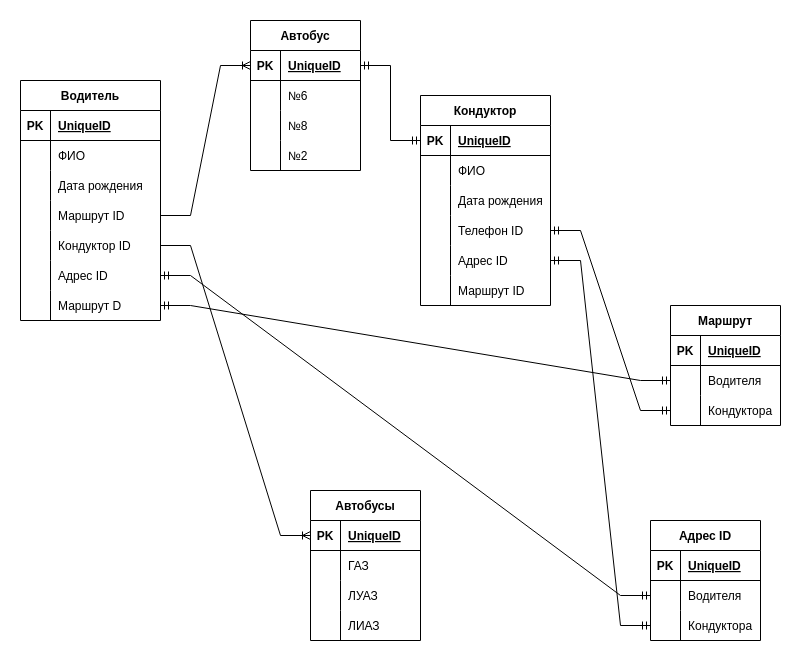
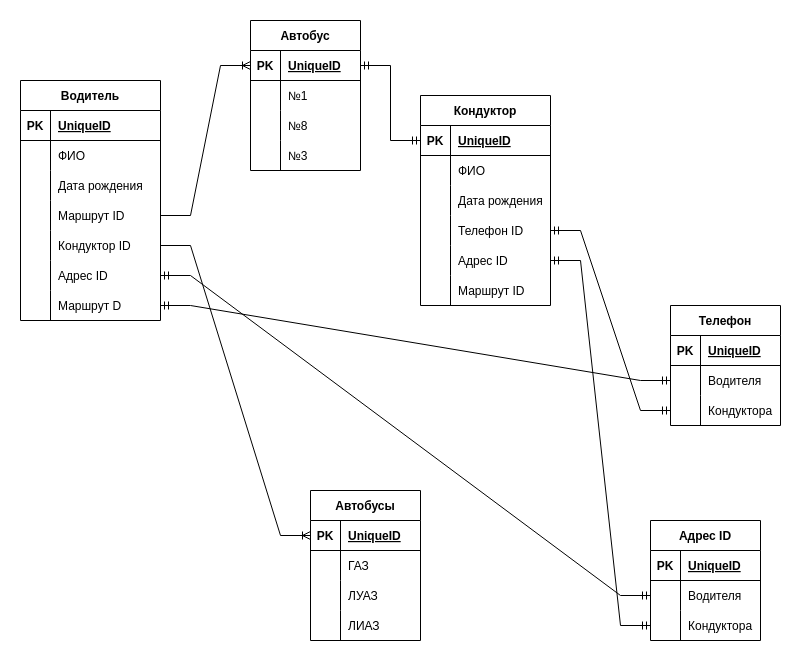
- <mxCell id="21" value="№6" style="shape=partialRectangle;connectable=0;fillColor=none;top=0;left=0;bottom=0;right=0;align=left;spacingLeft=6;overflow=hidden;" vertex="1" parent="19"><mxGeometry x="30" width="80" height="30" as="geometry"><mxRectangle width="80" height="30" as="alternateBounds" /></mxGeometry></mxCell>
+ <mxCell id="21" value="№1" style="shape=partialRectangle;connectable=0;fillColor=none;top=0;left=0;bottom=0;right=0;align=left;spacingLeft=6;overflow=hidden;" vertex="1" parent="19"><mxGeometry x="30" width="80" height="30" as="geometry"><mxRectangle width="80" height="30" as="alternateBounds" /></mxGeometry></mxCell>
- <mxCell id="27" value="№2" style="shape=partialRectangle;connectable=0;fillColor=none;top=0;left=0;bottom=0;right=0;align=left;spacingLeft=6;overflow=hidden;" vertex="1" parent="25"><mxGeometry x="30" width="80" height="30" as="geometry"><mxRectangle width="80" height="30" as="alternateBounds" /></mxGeometry></mxCell>
+ <mxCell id="27" value="№3" style="shape=partialRectangle;connectable=0;fillColor=none;top=0;left=0;bottom=0;right=0;align=left;spacingLeft=6;overflow=hidden;" vertex="1" parent="25"><mxGeometry x="30" width="80" height="30" as="geometry"><mxRectangle width="80" height="30" as="alternateBounds" /></mxGeometry></mxCell>
- <mxCell id="69" value="Маршрут" style="shape=table;startSize=30;container=1;collapsible=1;childLayout=tableLayout;fixedRows=1;rowLines=0;fontStyle=1;align=center;resizeLast=1;" vertex="1" parent="1"><mxGeometry x="670" y="305" width="110" height="120" as="geometry" /></mxCell>
+ <mxCell id="69" value="Телефон" style="shape=table;startSize=30;container=1;collapsible=1;childLayout=tableLayout;fixedRows=1;rowLines=0;fontStyle=1;align=center;resizeLast=1;" vertex="1" parent="1"><mxGeometry x="670" y="305" width="110" height="120" as="geometry" /></mxCell>
